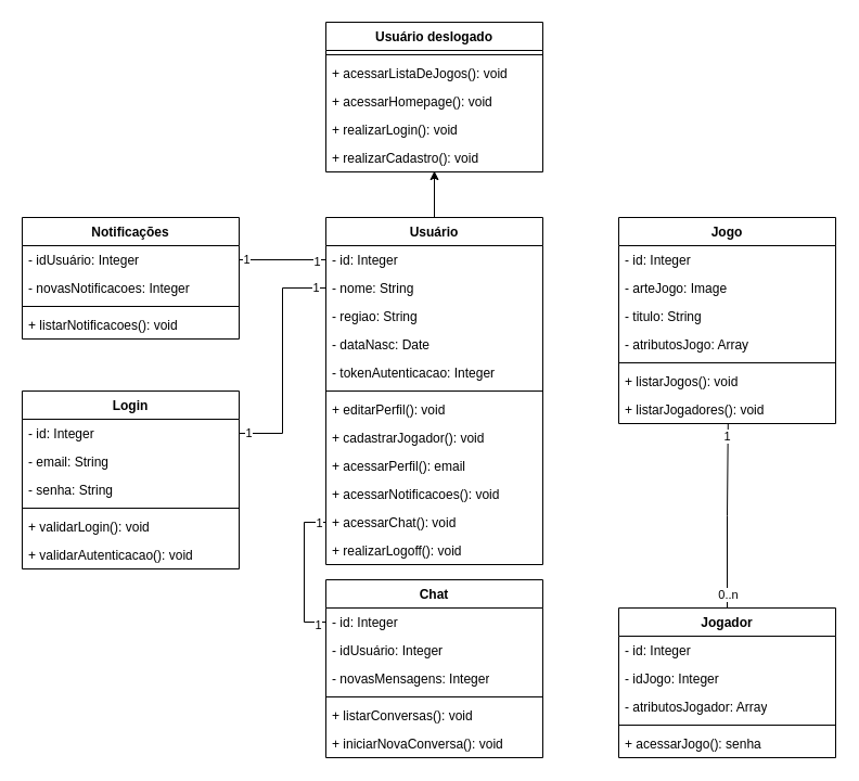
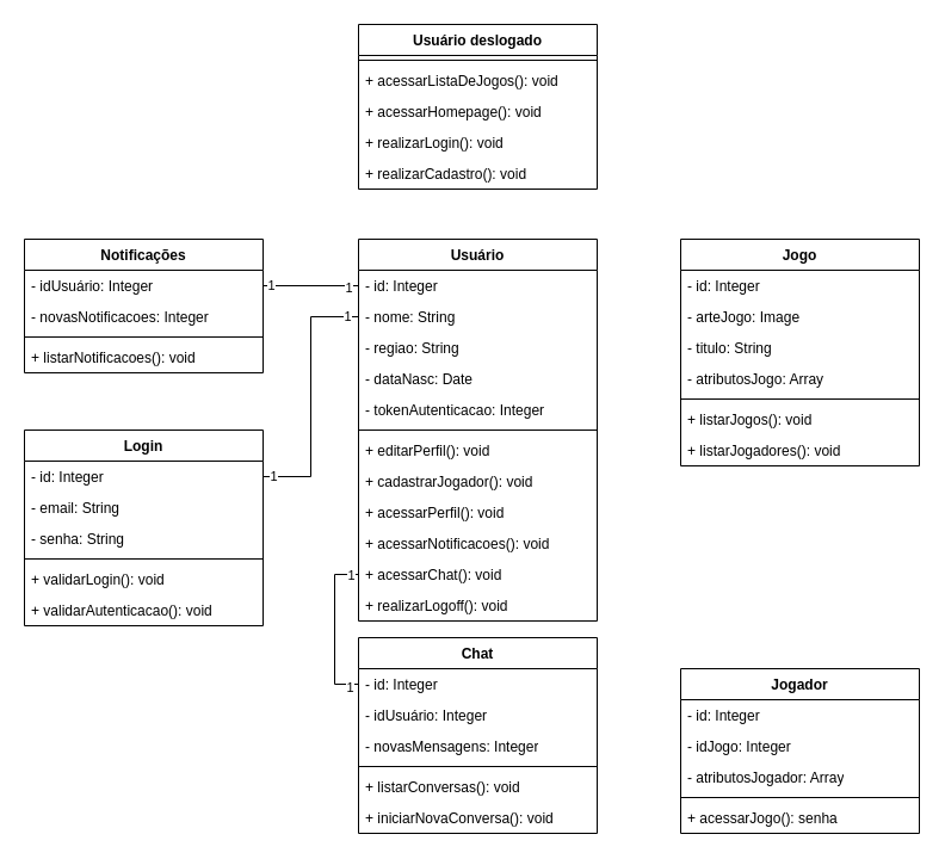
- <mxCell id="25" style="edgeStyle=orthogonalEdgeStyle;rounded=0;orthogonalLoop=1;jettySize=auto;html=1;exitX=0.5;exitY=0;exitDx=0;exitDy=0;entryX=0.5;entryY=0.966;entryDx=0;entryDy=0;entryPerimeter=0;" edge="1" parent="1" source="26" target="44"><mxGeometry relative="1" as="geometry" /></mxCell>
- <mxCell id="35" value="+ acessarPerfil(): email" style="text;strokeColor=none;fillColor=none;align=left;verticalAlign=top;spacingLeft=4;spacingRight=4;overflow=hidden;rotatable=0;points=[[0,0.5],[1,0.5]];portConstraint=eastwest;whiteSpace=wrap;html=1;" parent="26" vertex="1"><mxGeometry y="216" width="200" height="26" as="geometry" /></mxCell>
+ <mxCell id="35" value="+ acessarPerfil(): void" style="text;strokeColor=none;fillColor=none;align=left;verticalAlign=top;spacingLeft=4;spacingRight=4;overflow=hidden;rotatable=0;points=[[0,0.5],[1,0.5]];portConstraint=eastwest;whiteSpace=wrap;html=1;" parent="26" vertex="1"><mxGeometry y="216" width="200" height="26" as="geometry" /></mxCell>
- <mxCell id="58" style="edgeStyle=orthogonalEdgeStyle;rounded=0;orthogonalLoop=1;jettySize=auto;html=1;exitX=0.5;exitY=0;exitDx=0;exitDy=0;endArrow=none;endFill=0;entryX=0.504;entryY=0.987;entryDx=0;entryDy=0;entryPerimeter=0;" edge="1" parent="1" source="61" target="24"><mxGeometry relative="1" as="geometry"><mxPoint x="673" y="522" as="targetPoint" /></mxGeometry></mxCell>
- <mxCell id="59" value="1" style="edgeLabel;html=1;align=center;verticalAlign=middle;resizable=0;points=[];" vertex="1" connectable="0" parent="58"><mxGeometry x="0.888" y="-1" relative="1" as="geometry"><mxPoint x="-2" y="3" as="offset" /></mxGeometry></mxCell>
- <mxCell id="60" value="0..n" style="edgeLabel;html=1;align=center;verticalAlign=middle;resizable=0;points=[];" vertex="1" connectable="0" parent="58"><mxGeometry x="-0.855" relative="1" as="geometry"><mxPoint y="-1" as="offset" /></mxGeometry></mxCell>
